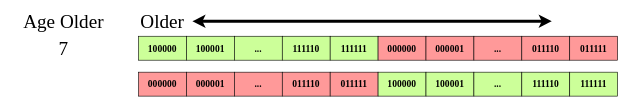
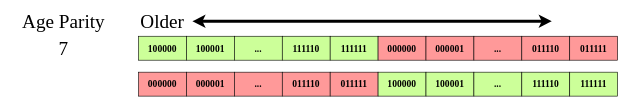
- <mxCell id="14" value="&lt;font data-font-src=&quot;https://fonts.googleapis.com/css?family=Spectral&quot; face=&quot;Spectral&quot; style=&quot;font-size: 32px;&quot;&gt;Age Older&lt;/font&gt;" style="text;html=1;align=center;verticalAlign=middle;whiteSpace=wrap;rounded=0;" vertex="1" parent="1"><mxGeometry x="20" y="20" width="170" height="30" as="geometry" /></mxCell>
+ <mxCell id="14" value="&lt;font data-font-src=&quot;https://fonts.googleapis.com/css?family=Spectral&quot; face=&quot;Spectral&quot; style=&quot;font-size: 32px;&quot;&gt;Age Parity&lt;/font&gt;" style="text;html=1;align=center;verticalAlign=middle;whiteSpace=wrap;rounded=0;" vertex="1" parent="1"><mxGeometry x="20" y="20" width="170" height="30" as="geometry" /></mxCell>
